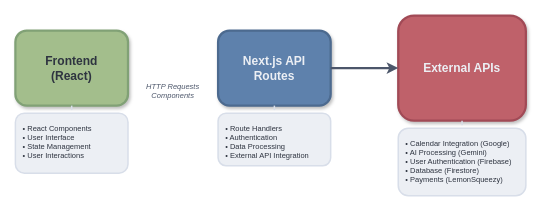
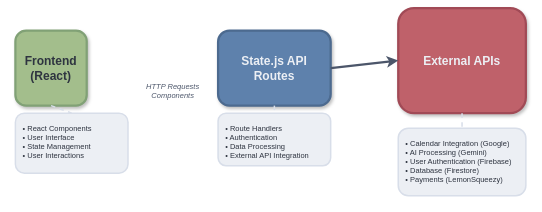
- <mxCell id="2" value="Frontend&#10;(React)" style="rounded=1;whiteSpace=wrap;html=1;fillColor=#A3BE8C;strokeColor=#81A176;strokeWidth=3;fontSize=16;fontStyle=1;fontColor=#2E3440;shadow=1;" parent="1" vertex="1"><mxGeometry x="20" y="40" width="150" height="100" as="geometry" /></mxCell>
+ <mxCell id="2" value="Frontend&#10;(React)" style="rounded=1;whiteSpace=wrap;html=1;fillColor=#A3BE8C;strokeColor=#81A176;strokeWidth=3;fontSize=16;fontStyle=1;fontColor=#2E3440;shadow=1;" parent="1" vertex="1"><mxGeometry x="20" y="40" width="95" height="100" as="geometry" /></mxCell>
- <mxCell id="3" value="Next.js API&#10;Routes" style="rounded=1;whiteSpace=wrap;html=1;fillColor=#5E81AC;strokeColor=#4C6A8F;strokeWidth=3;fontSize=16;fontStyle=1;fontColor=#ECEFF4;shadow=1;" parent="1" vertex="1"><mxGeometry x="290" y="40" width="150" height="100" as="geometry" /></mxCell>
+ <mxCell id="3" value="State.js API&#10;Routes" style="rounded=1;whiteSpace=wrap;html=1;fillColor=#5E81AC;strokeColor=#4C6A8F;strokeWidth=3;fontSize=16;fontStyle=1;fontColor=#ECEFF4;shadow=1;" parent="1" vertex="1"><mxGeometry x="290" y="40" width="150" height="100" as="geometry" /></mxCell>
- <mxCell id="4" value="External APIs" style="rounded=1;whiteSpace=wrap;html=1;fillColor=#BF616A;strokeColor=#A14A56;strokeWidth=3;fontSize=16;fontStyle=1;fontColor=#ECEFF4;shadow=1;" parent="1" vertex="1"><mxGeometry x="530" y="20" width="170" height="140" as="geometry" /></mxCell>
+ <mxCell id="4" value="External APIs" style="rounded=1;whiteSpace=wrap;html=1;fillColor=#BF616A;strokeColor=#A14A56;strokeWidth=3;fontSize=16;fontStyle=1;fontColor=#ECEFF4;shadow=1;" parent="1" vertex="1"><mxGeometry x="530" y="10" width="170" height="140" as="geometry" /></mxCell>
